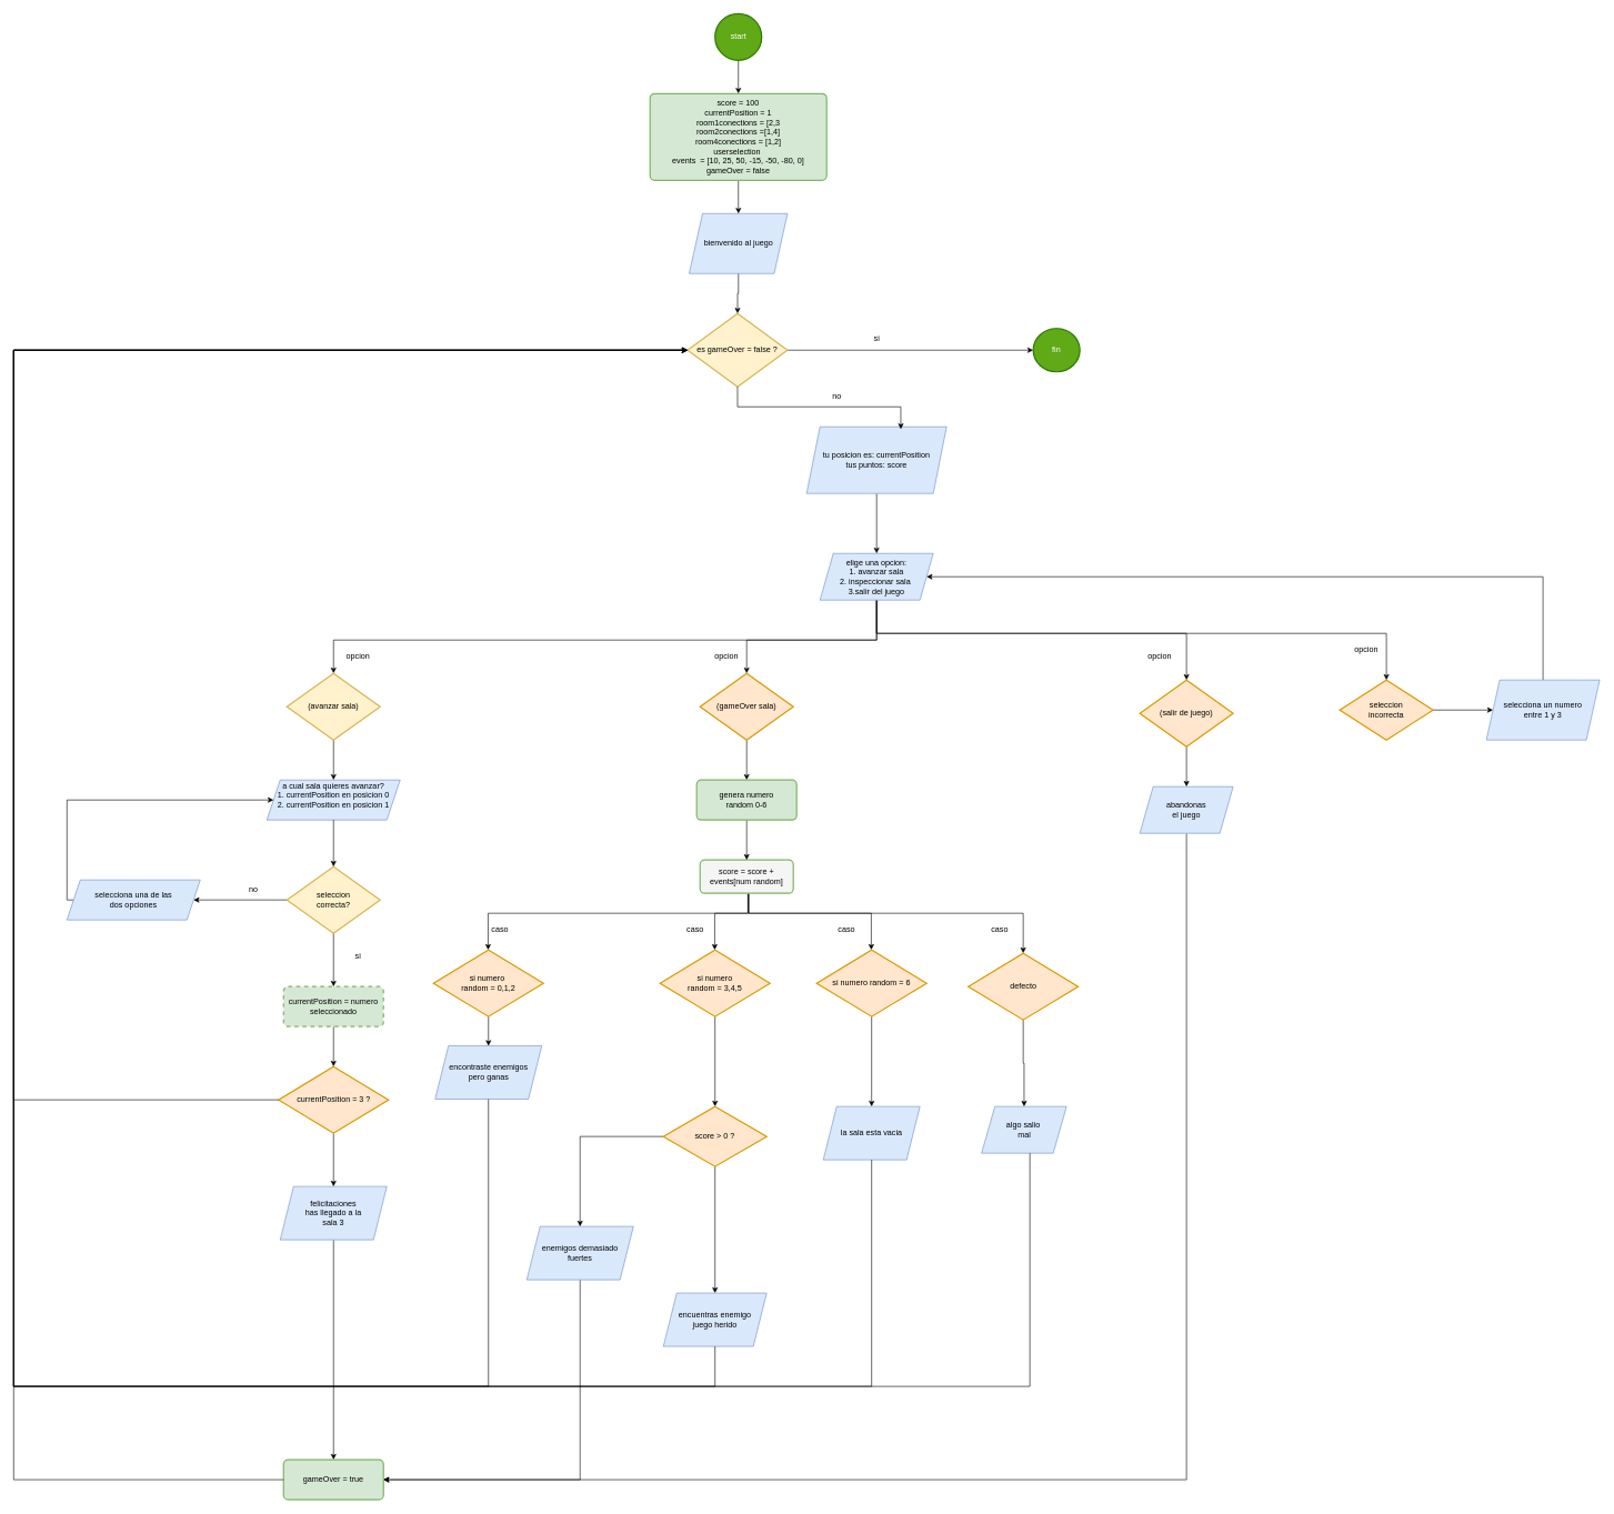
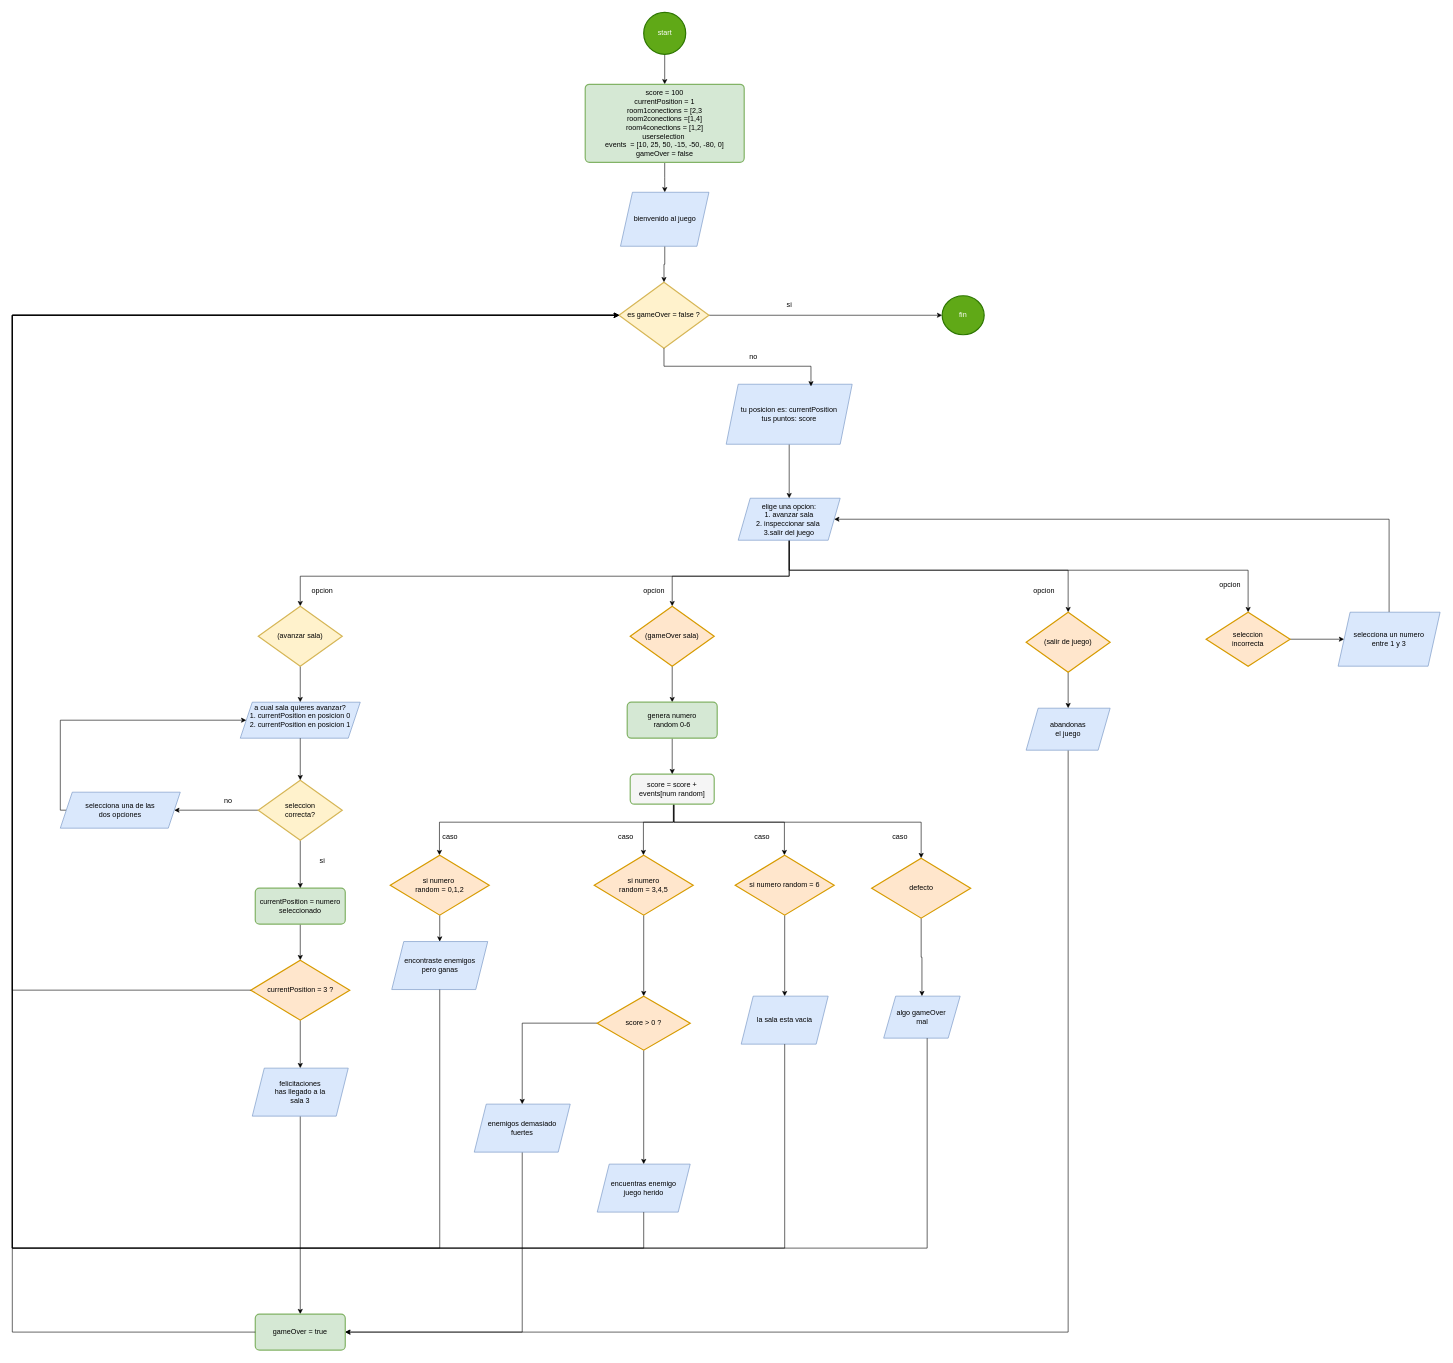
- <mxCell id="56" value="fin" style="strokeWidth=2;html=1;shape=mxgraph.flowchart.start_2;whiteSpace=wrap;fillColor=#60a917;fontColor=#ffffff;strokeColor=#2D7600;" vertex="1" parent="1"><mxGeometry x="1550" y="492.5" width="70" height="65" as="geometry" /></mxCell>
+ <mxCell id="56" value="fin" style="strokeWidth=2;html=1;shape=mxgraph.flowchart.start_2;whiteSpace=wrap;fillColor=#60a917;fontColor=#ffffff;strokeColor=#2D7600;" vertex="1" parent="1"><mxGeometry x="1570" y="492.5" width="70" height="65" as="geometry" /></mxCell>
- <mxCell id="17" value="currentPosition = numero seleccionado" style="rounded=1;whiteSpace=wrap;html=1;absoluteArcSize=1;arcSize=14;strokeWidth=2;fillColor=#d5e8d4;strokeColor=#82b366;dashed=1;" parent="1" vertex="1"><mxGeometry x="425" y="1480" width="150" height="60" as="geometry" /></mxCell>
+ <mxCell id="17" value="currentPosition = numero seleccionado" style="rounded=1;whiteSpace=wrap;html=1;absoluteArcSize=1;arcSize=14;strokeWidth=2;fillColor=#d5e8d4;strokeColor=#82b366;" parent="1" vertex="1"><mxGeometry x="425" y="1480" width="150" height="60" as="geometry" /></mxCell>
- <mxCell id="78" value="algo salio&amp;nbsp;&lt;div&gt;mal&lt;/div&gt;" style="shape=parallelogram;perimeter=parallelogramPerimeter;whiteSpace=wrap;html=1;fixedSize=1;fillColor=#dae8fc;strokeColor=#6c8ebf;" vertex="1" parent="1"><mxGeometry x="1472.5" y="1660" width="127.5" height="70" as="geometry" /></mxCell>
+ <mxCell id="78" value="algo gameOver&amp;nbsp;&lt;div&gt;mal&lt;/div&gt;" style="shape=parallelogram;perimeter=parallelogramPerimeter;whiteSpace=wrap;html=1;fixedSize=1;fillColor=#dae8fc;strokeColor=#6c8ebf;" vertex="1" parent="1"><mxGeometry x="1472.5" y="1660" width="127.5" height="70" as="geometry" /></mxCell>
